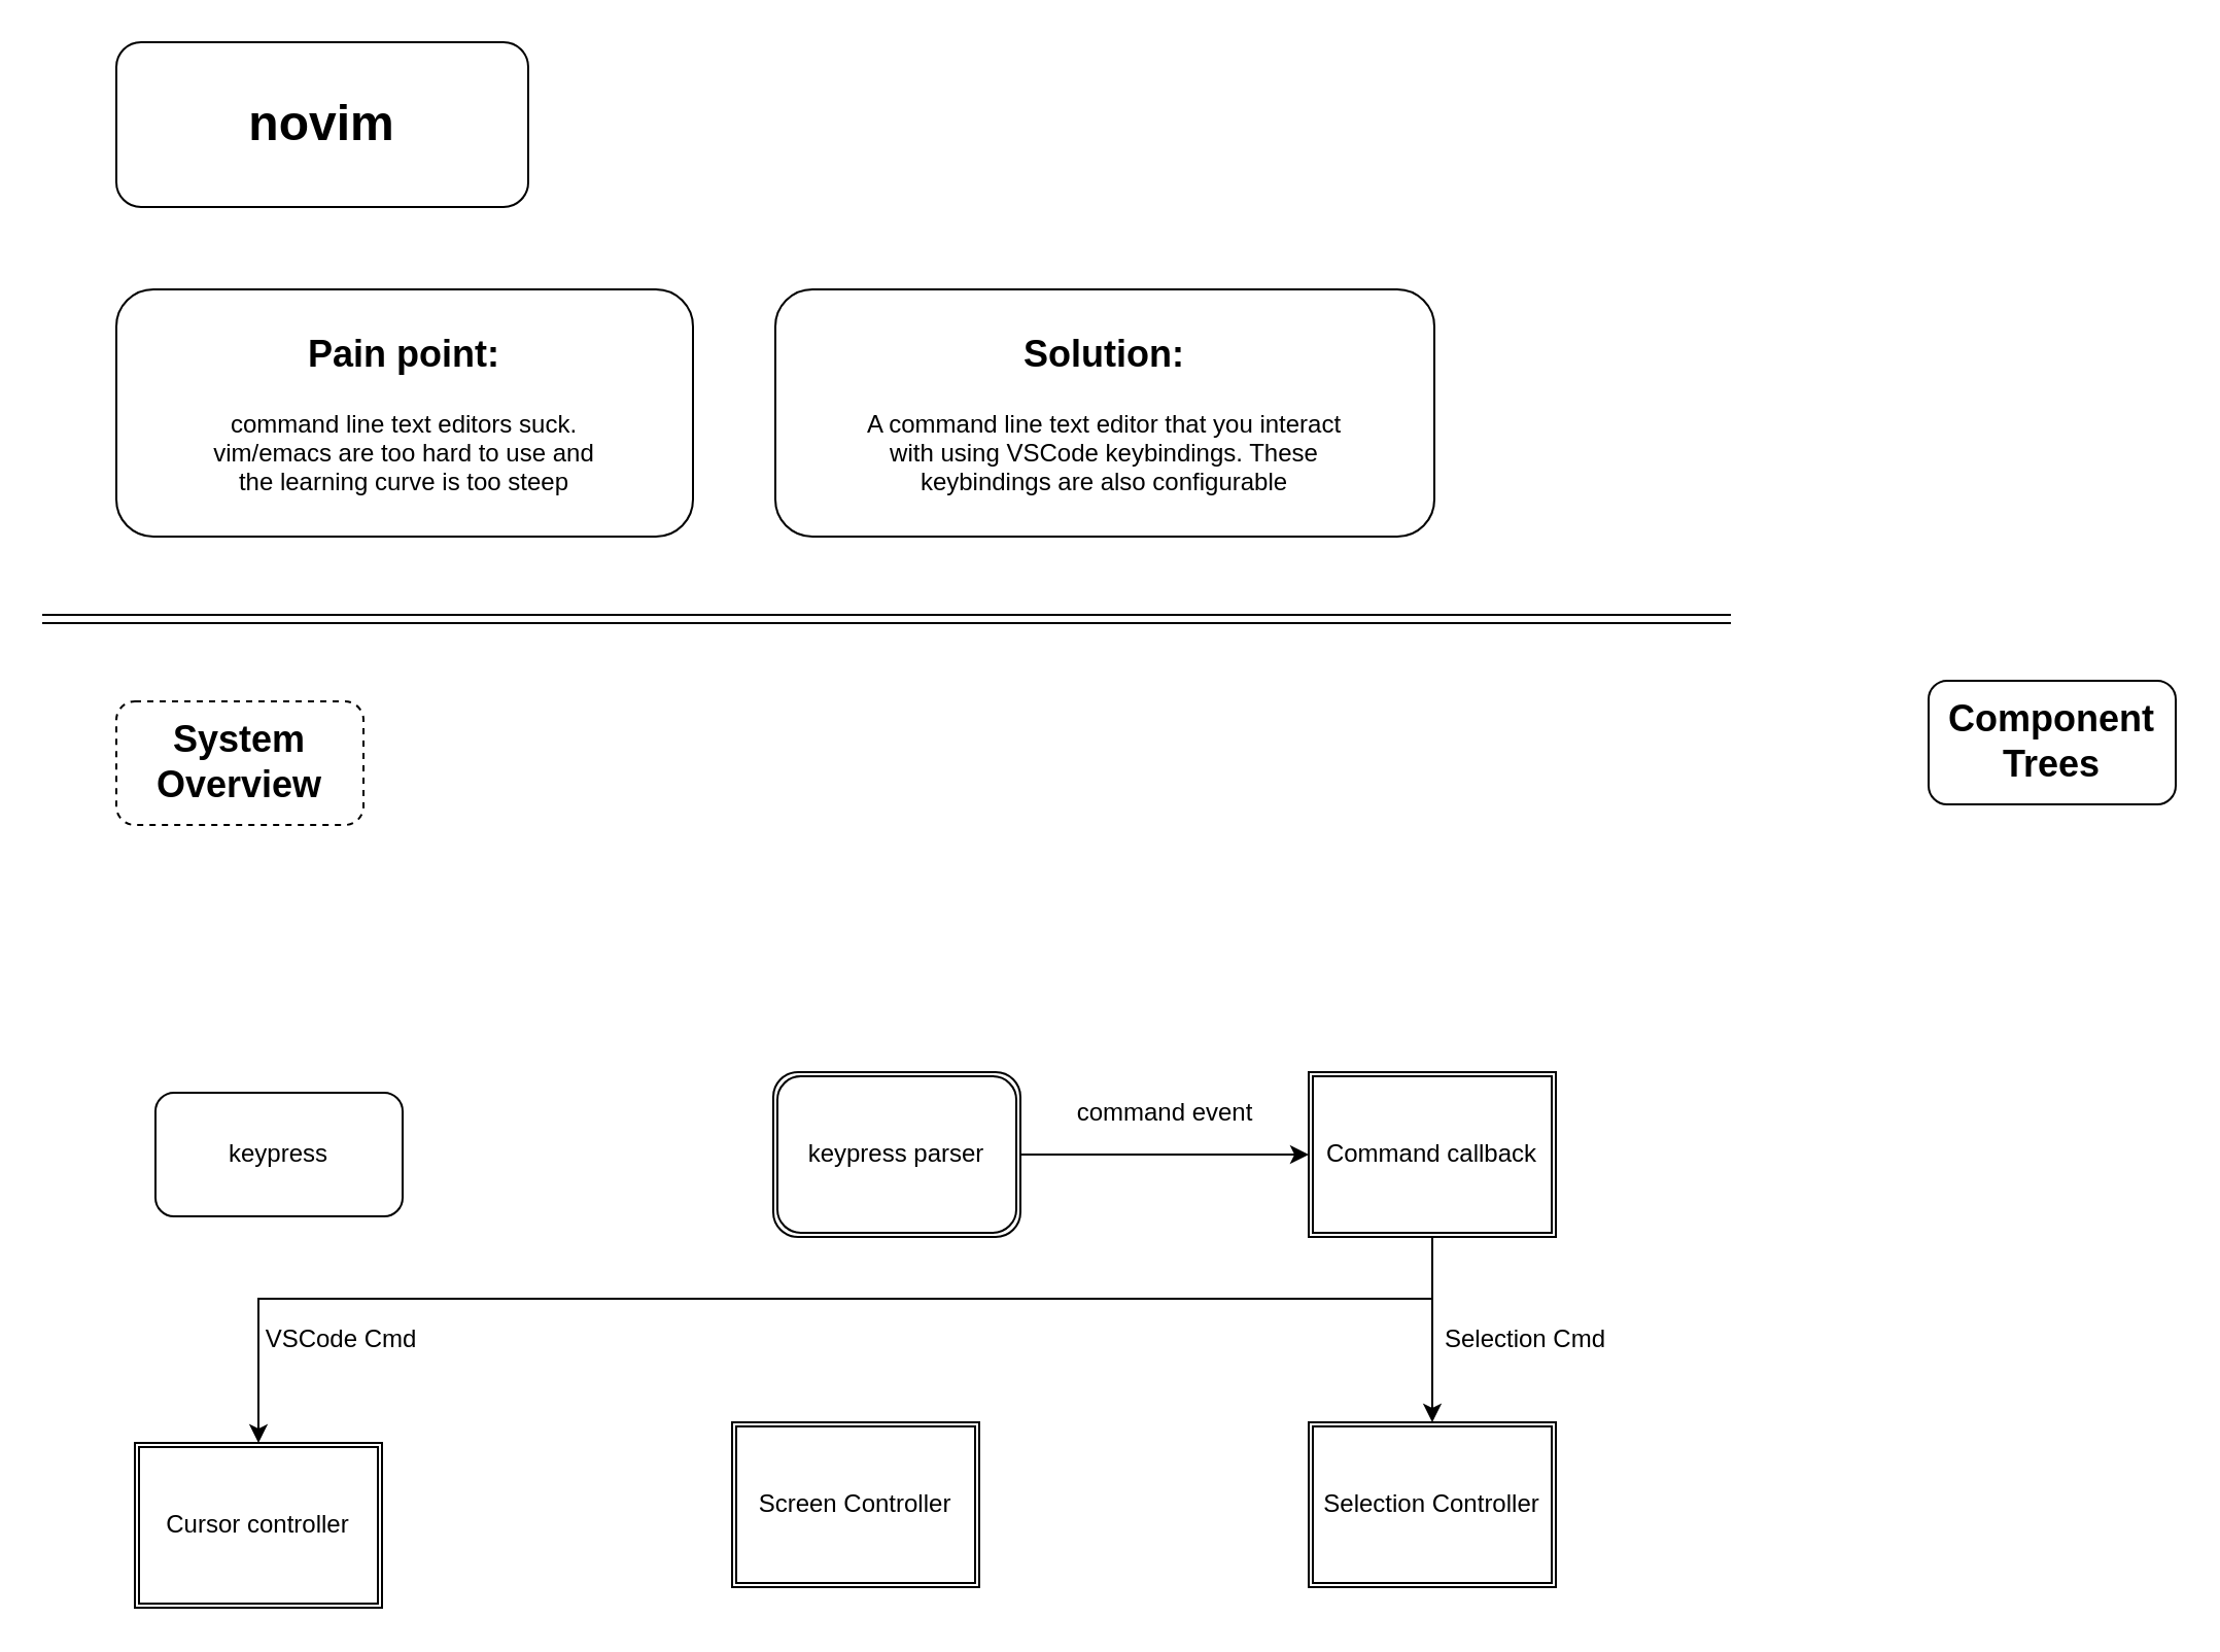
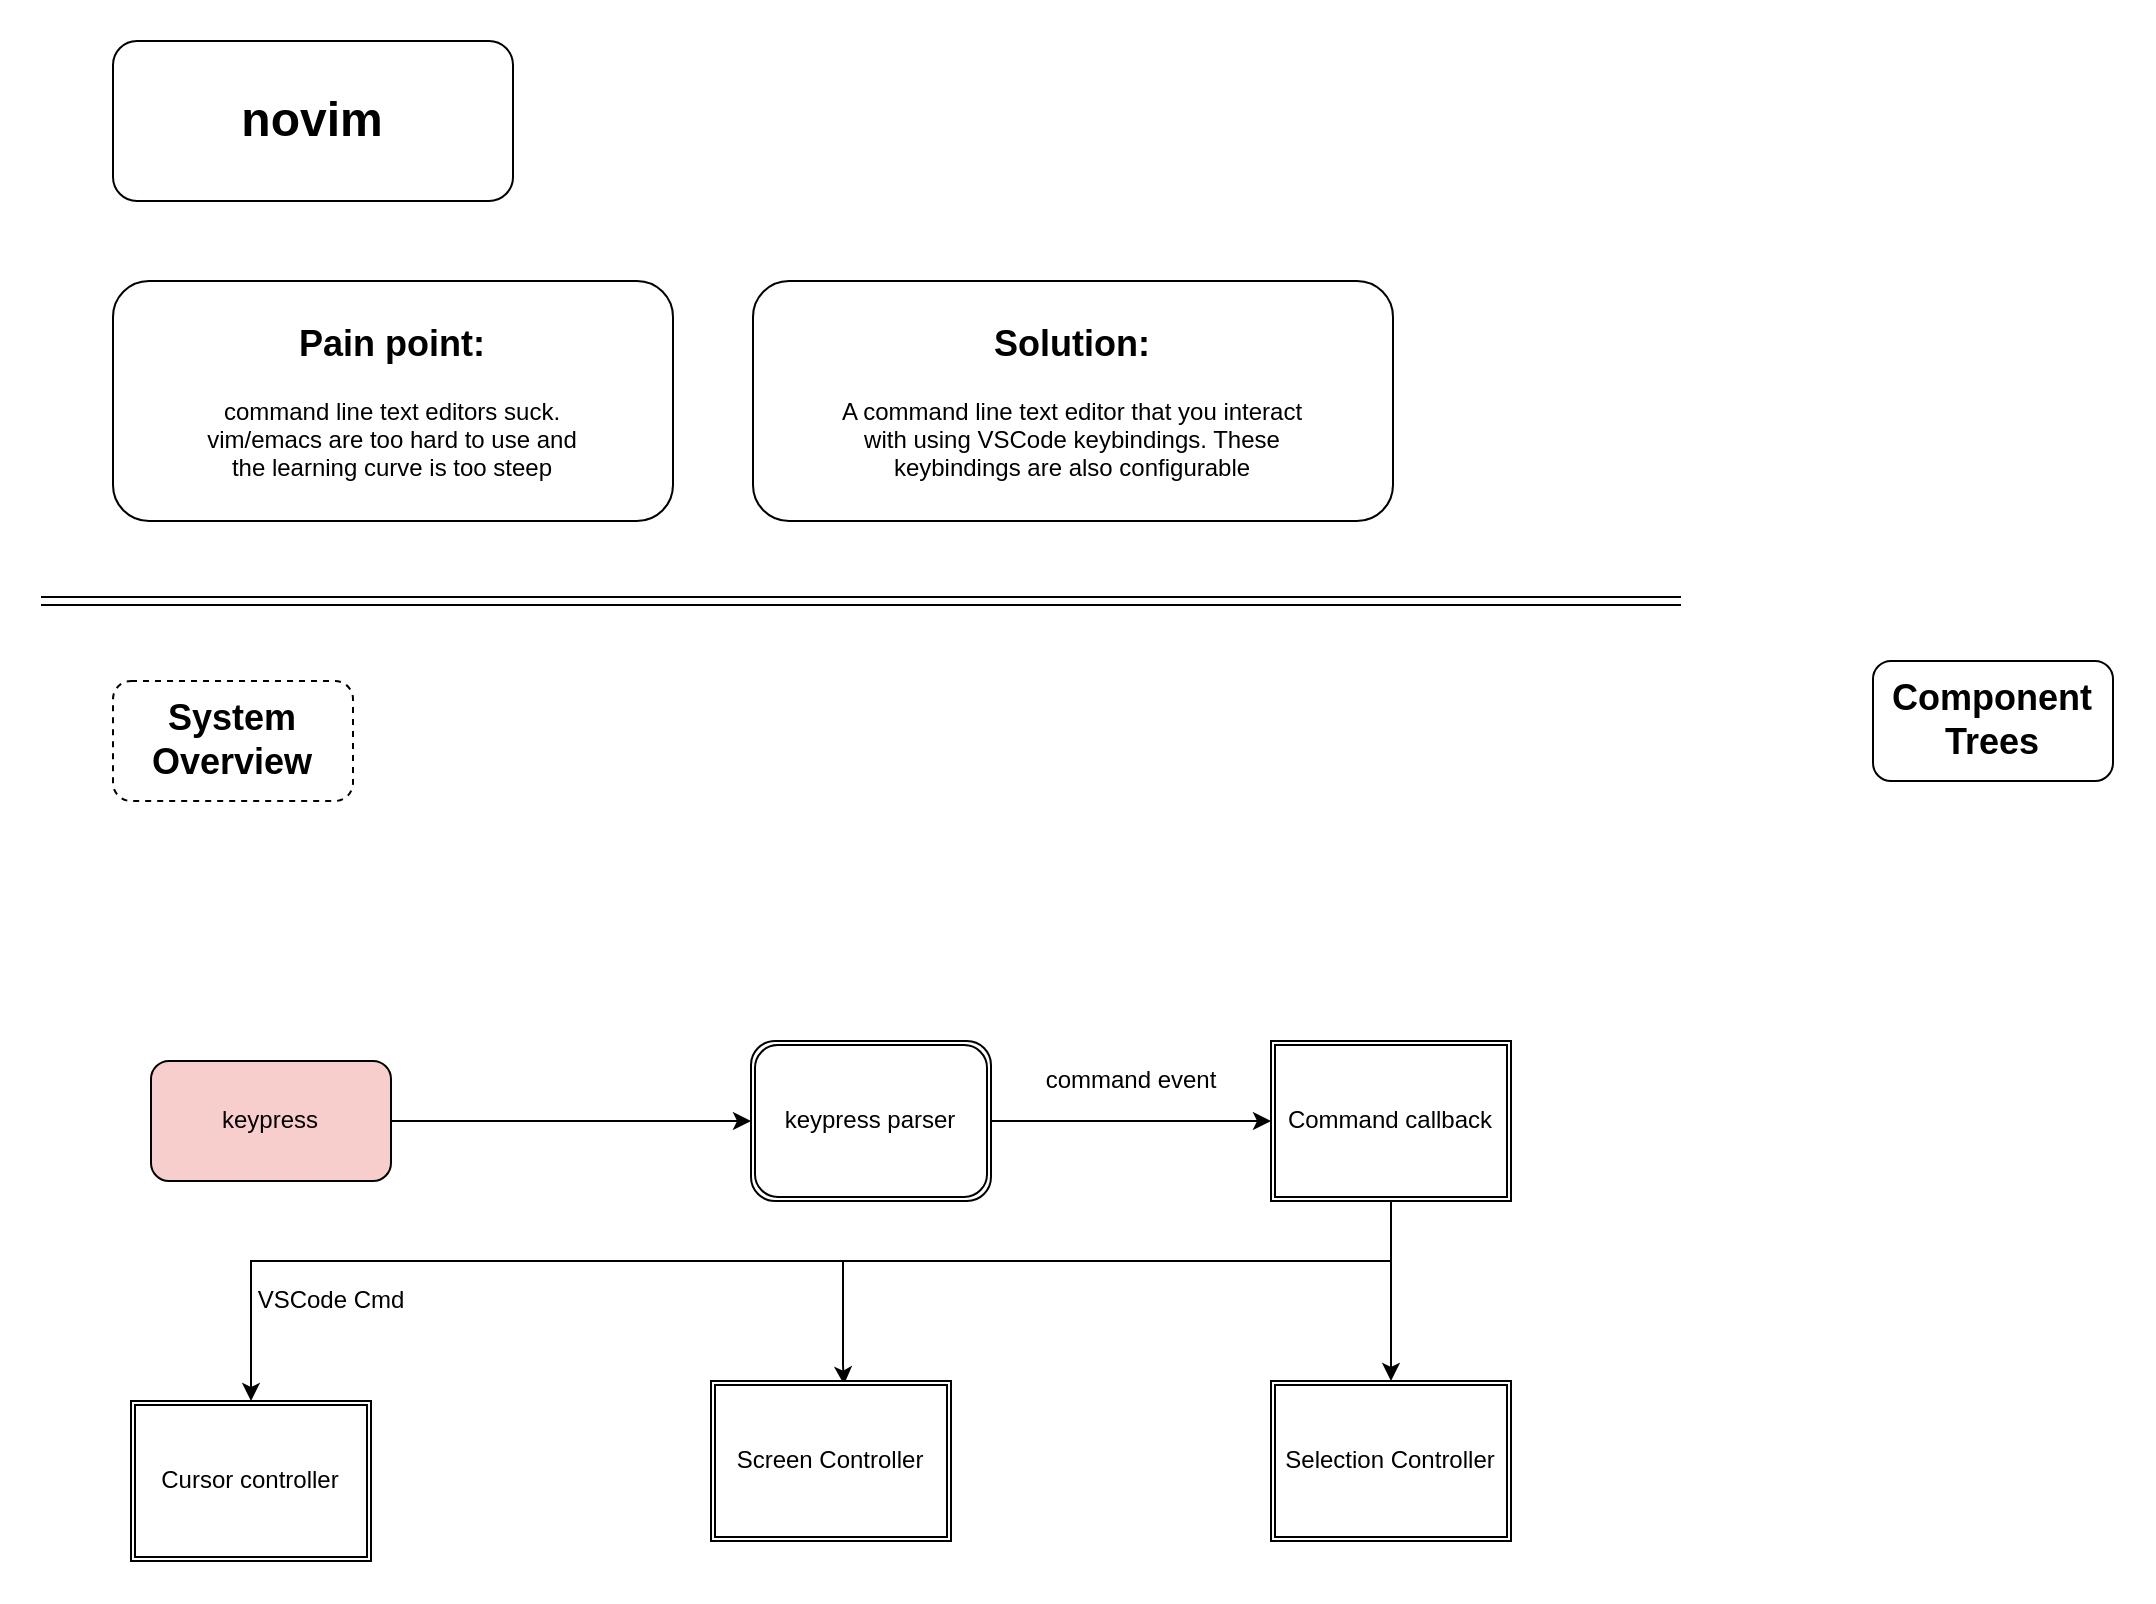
- <mxCell id="8" value="keypress" style="rounded=1;whiteSpace=wrap;html=1;" vertex="1" parent="1"><mxGeometry x="75" y="530" width="120" height="60" as="geometry" /></mxCell>
+ <mxCell id="8" value="keypress" style="rounded=1;whiteSpace=wrap;html=1;fillColor=#f8cecc;" vertex="1" parent="1"><mxGeometry x="75" y="530" width="120" height="60" as="geometry" /></mxCell>
+ <mxCell id="7" style="edgeStyle=orthogonalEdgeStyle;rounded=0;orthogonalLoop=1;jettySize=auto;html=1;" edge="1" parent="1" source="8" target="10"><mxGeometry relative="1" as="geometry" /></mxCell>
- <mxCell id="20" value="Selection Cmd" style="text;html=1;align=center;verticalAlign=middle;resizable=0;points=[];autosize=1;strokeColor=none;" vertex="1" parent="1"><mxGeometry x="695" y="640" width="90" height="20" as="geometry" /></mxCell>
+ <mxCell id="12" style="edgeStyle=orthogonalEdgeStyle;rounded=0;orthogonalLoop=1;jettySize=auto;html=1;entryX=0.554;entryY=0.022;entryDx=0;entryDy=0;entryPerimeter=0;" edge="1" parent="1" source="14" target="18"><mxGeometry relative="1" as="geometry"><Array as="points"><mxPoint x="695" y="630" /><mxPoint x="421" y="630" /><mxPoint x="421" y="682" /></Array></mxGeometry></mxCell>
